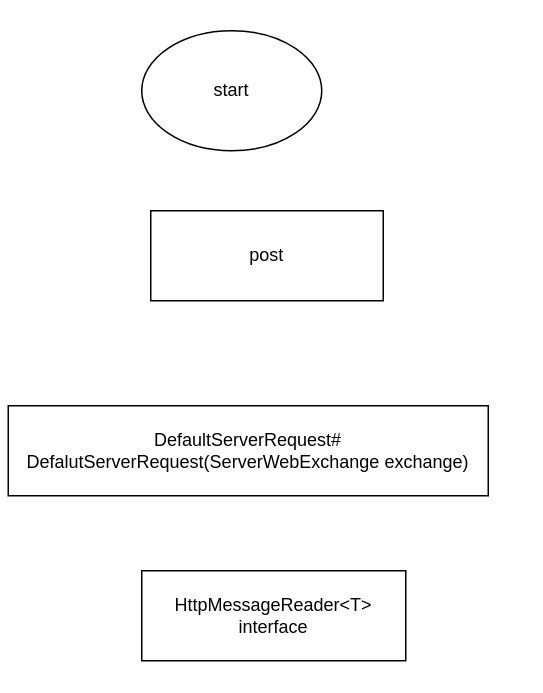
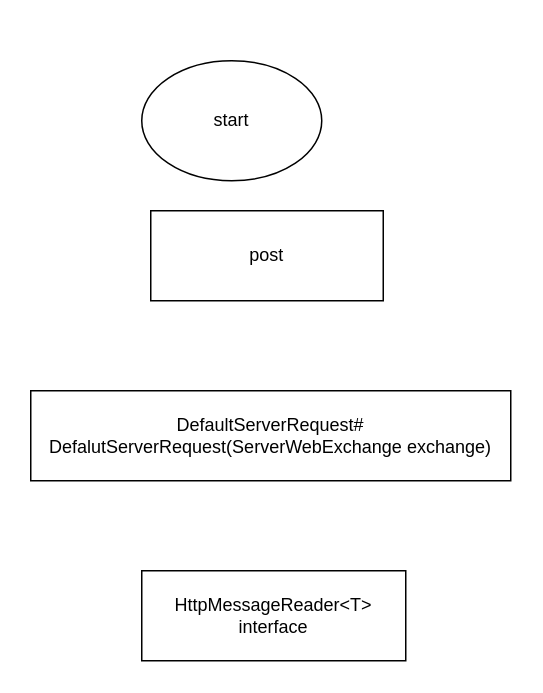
- <mxCell id="2" value="start" style="ellipse;whiteSpace=wrap;html=1;" vertex="1" parent="1"><mxGeometry x="94" y="20" width="120" height="80" as="geometry" /></mxCell>
+ <mxCell id="2" value="start" style="ellipse;whiteSpace=wrap;html=1;" vertex="1" parent="1"><mxGeometry x="94" y="40" width="120" height="80" as="geometry" /></mxCell>
- <mxCell id="4" value="DefaultServerRequest# DefalutServerRequest(ServerWebExchange exchange)" style="rounded=0;whiteSpace=wrap;html=1;" vertex="1" parent="1"><mxGeometry x="5" y="270" width="320" height="60" as="geometry" /></mxCell>
+ <mxCell id="4" value="DefaultServerRequest# DefalutServerRequest(ServerWebExchange exchange)" style="rounded=0;whiteSpace=wrap;html=1;" vertex="1" parent="1"><mxGeometry x="20" y="260" width="320" height="60" as="geometry" /></mxCell>
